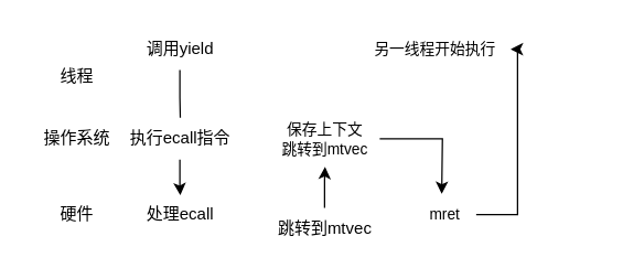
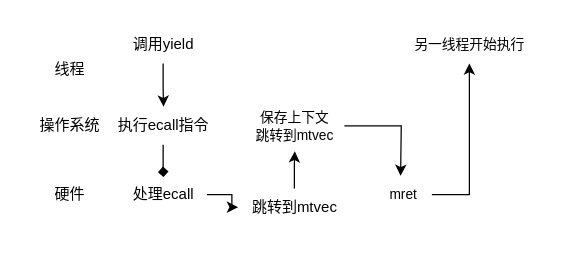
- <mxCell id="14" value="&lt;span style=&quot;font-size: 11px;&quot;&gt;另一线程开始执行&lt;/span&gt;" style="text;html=1;align=center;verticalAlign=middle;resizable=0;points=[];autosize=1;strokeColor=none;fillColor=none;" vertex="1" parent="1"><mxGeometry x="260" y="20" width="110" height="30" as="geometry" /></mxCell>
+ <mxCell id="14" value="&lt;span style=&quot;font-size: 11px;&quot;&gt;另一线程开始执行&lt;/span&gt;" style="text;html=1;align=center;verticalAlign=middle;resizable=0;points=[];autosize=1;strokeColor=none;fillColor=none;" vertex="1" parent="1"><mxGeometry x="320" y="20" width="110" height="30" as="geometry" /></mxCell>
- <mxCell id="15" style="edgeStyle=orthogonalEdgeStyle;rounded=0;orthogonalLoop=1;jettySize=auto;html=1;entryX=0.503;entryY=-0.011;entryDx=0;entryDy=0;entryPerimeter=0;endArrow=none;" edge="1" parent="1" source="5" target="6"><mxGeometry relative="1" as="geometry" /></mxCell>
+ <mxCell id="15" style="edgeStyle=orthogonalEdgeStyle;rounded=0;orthogonalLoop=1;jettySize=auto;html=1;entryX=0.503;entryY=-0.011;entryDx=0;entryDy=0;entryPerimeter=0;" edge="1" parent="1" source="5" target="6"><mxGeometry relative="1" as="geometry" /></mxCell>
- <mxCell id="16" style="edgeStyle=orthogonalEdgeStyle;rounded=0;orthogonalLoop=1;jettySize=auto;html=1;entryX=0.505;entryY=0.033;entryDx=0;entryDy=0;entryPerimeter=0;" edge="1" parent="1" source="6" target="8"><mxGeometry relative="1" as="geometry" /></mxCell>
+ <mxCell id="16" style="edgeStyle=orthogonalEdgeStyle;rounded=0;orthogonalLoop=1;jettySize=auto;html=1;entryX=0.505;entryY=0.033;entryDx=0;entryDy=0;entryPerimeter=0;endArrow=diamond;" edge="1" parent="1" source="6" target="8"><mxGeometry relative="1" as="geometry" /></mxCell>
+ <mxCell id="7" style="edgeStyle=orthogonalEdgeStyle;rounded=0;orthogonalLoop=1;jettySize=auto;html=1;" edge="1" parent="1" source="8" target="9"><mxGeometry relative="1" as="geometry" /></mxCell>
